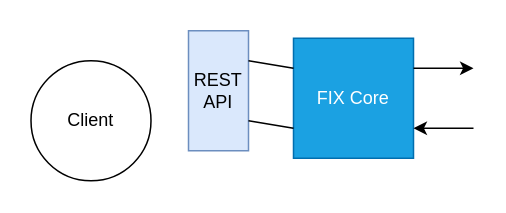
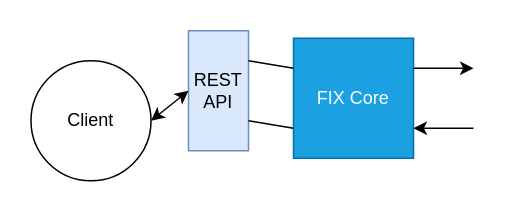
+ <mxCell id="9" value="" style="endArrow=classic;startArrow=classic;html=1;entryX=0;entryY=0.5;entryDx=0;entryDy=0;exitX=1;exitY=0.5;exitDx=0;exitDy=0;" edge="1" parent="1" source="4" target="3"><mxGeometry width="50" height="50" relative="1" as="geometry"><mxPoint x="125" y="45" as="sourcePoint" /><mxPoint x="135" y="155" as="targetPoint" /></mxGeometry></mxCell>
